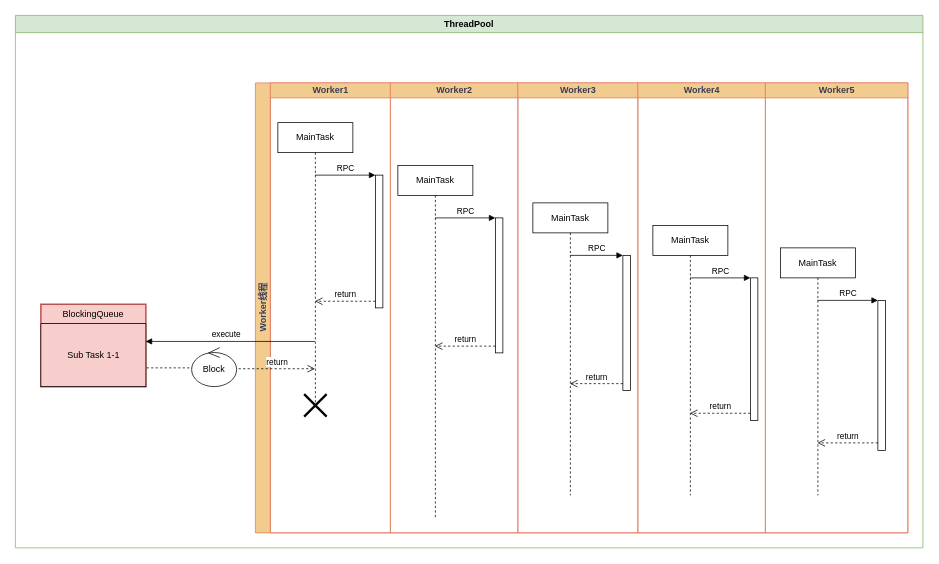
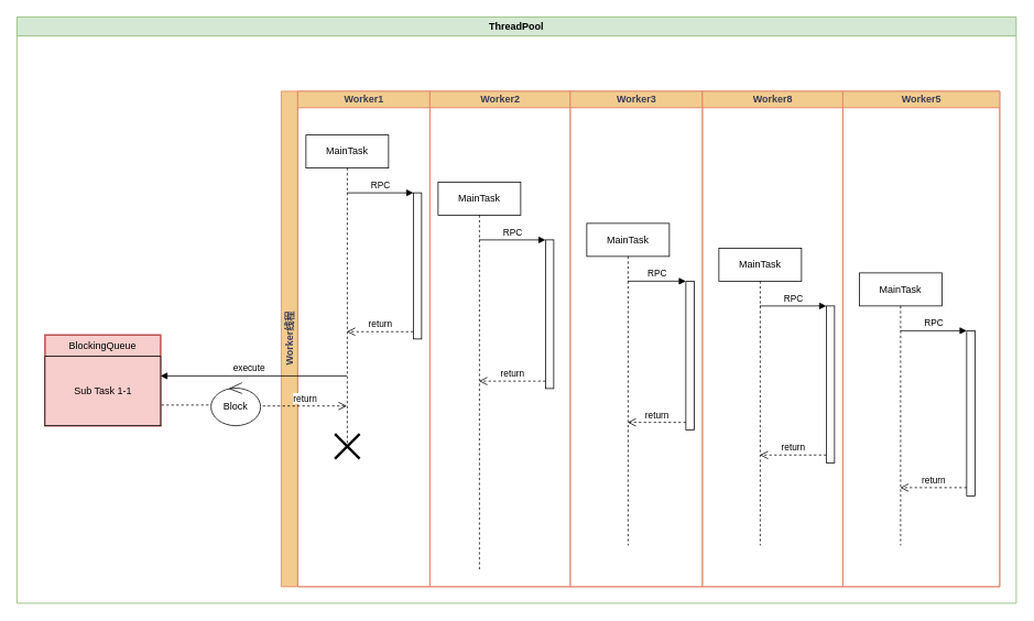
- <mxCell id="19" value="Worker4" style="swimlane;html=1;startSize=20;fillColor=#F2CC8F;strokeColor=#E07A5F;fontColor=#393C56;" vertex="1" parent="2"><mxGeometry x="510" width="170" height="600" as="geometry" /></mxCell>
+ <mxCell id="19" value="Worker8" style="swimlane;html=1;startSize=20;fillColor=#F2CC8F;strokeColor=#E07A5F;fontColor=#393C56;" vertex="1" parent="2"><mxGeometry x="510" width="170" height="600" as="geometry" /></mxCell>
